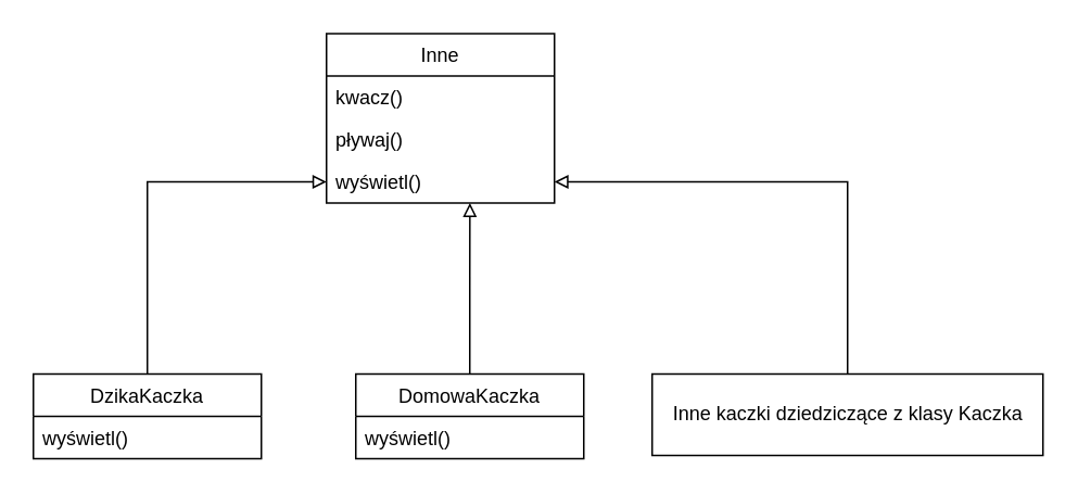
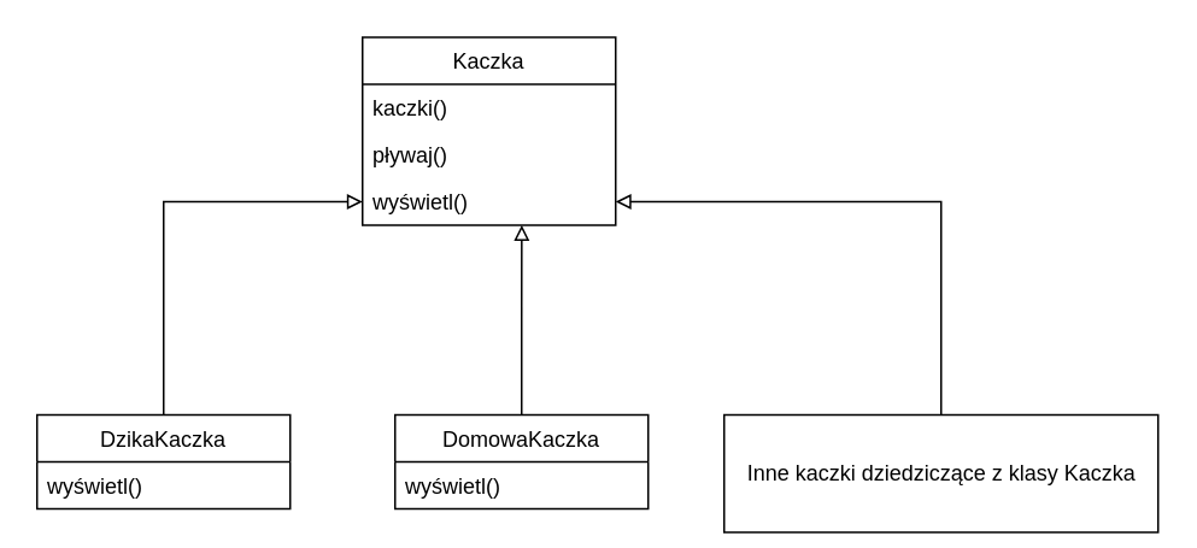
- <mxCell id="2" value="Inne" style="swimlane;fontStyle=0;childLayout=stackLayout;horizontal=1;startSize=26;fillColor=none;horizontalStack=0;resizeParent=1;resizeParentMax=0;resizeLast=0;collapsible=1;marginBottom=0;" vertex="1" parent="1"><mxGeometry x="200" y="20" width="140" height="104" as="geometry" /></mxCell>
+ <mxCell id="2" value="Kaczka" style="swimlane;fontStyle=0;childLayout=stackLayout;horizontal=1;startSize=26;fillColor=none;horizontalStack=0;resizeParent=1;resizeParentMax=0;resizeLast=0;collapsible=1;marginBottom=0;" vertex="1" parent="1"><mxGeometry x="200" y="20" width="140" height="104" as="geometry" /></mxCell>
- <mxCell id="3" value="kwacz()" style="text;strokeColor=none;fillColor=none;align=left;verticalAlign=top;spacingLeft=4;spacingRight=4;overflow=hidden;rotatable=0;points=[[0,0.5],[1,0.5]];portConstraint=eastwest;" vertex="1" parent="2"><mxGeometry y="26" width="140" height="26" as="geometry" /></mxCell>
+ <mxCell id="3" value="kaczki()" style="text;strokeColor=none;fillColor=none;align=left;verticalAlign=top;spacingLeft=4;spacingRight=4;overflow=hidden;rotatable=0;points=[[0,0.5],[1,0.5]];portConstraint=eastwest;" vertex="1" parent="2"><mxGeometry y="26" width="140" height="26" as="geometry" /></mxCell>
- <mxCell id="13" value="Inne kaczki dziedziczące z klasy Kaczka" style="html=1;" vertex="1" parent="1"><mxGeometry x="400" y="229" width="240" height="50" as="geometry" /></mxCell>
+ <mxCell id="13" value="Inne kaczki dziedziczące z klasy Kaczka" style="html=1;" vertex="1" parent="1"><mxGeometry x="400" y="229" width="240" height="65" as="geometry" /></mxCell>
